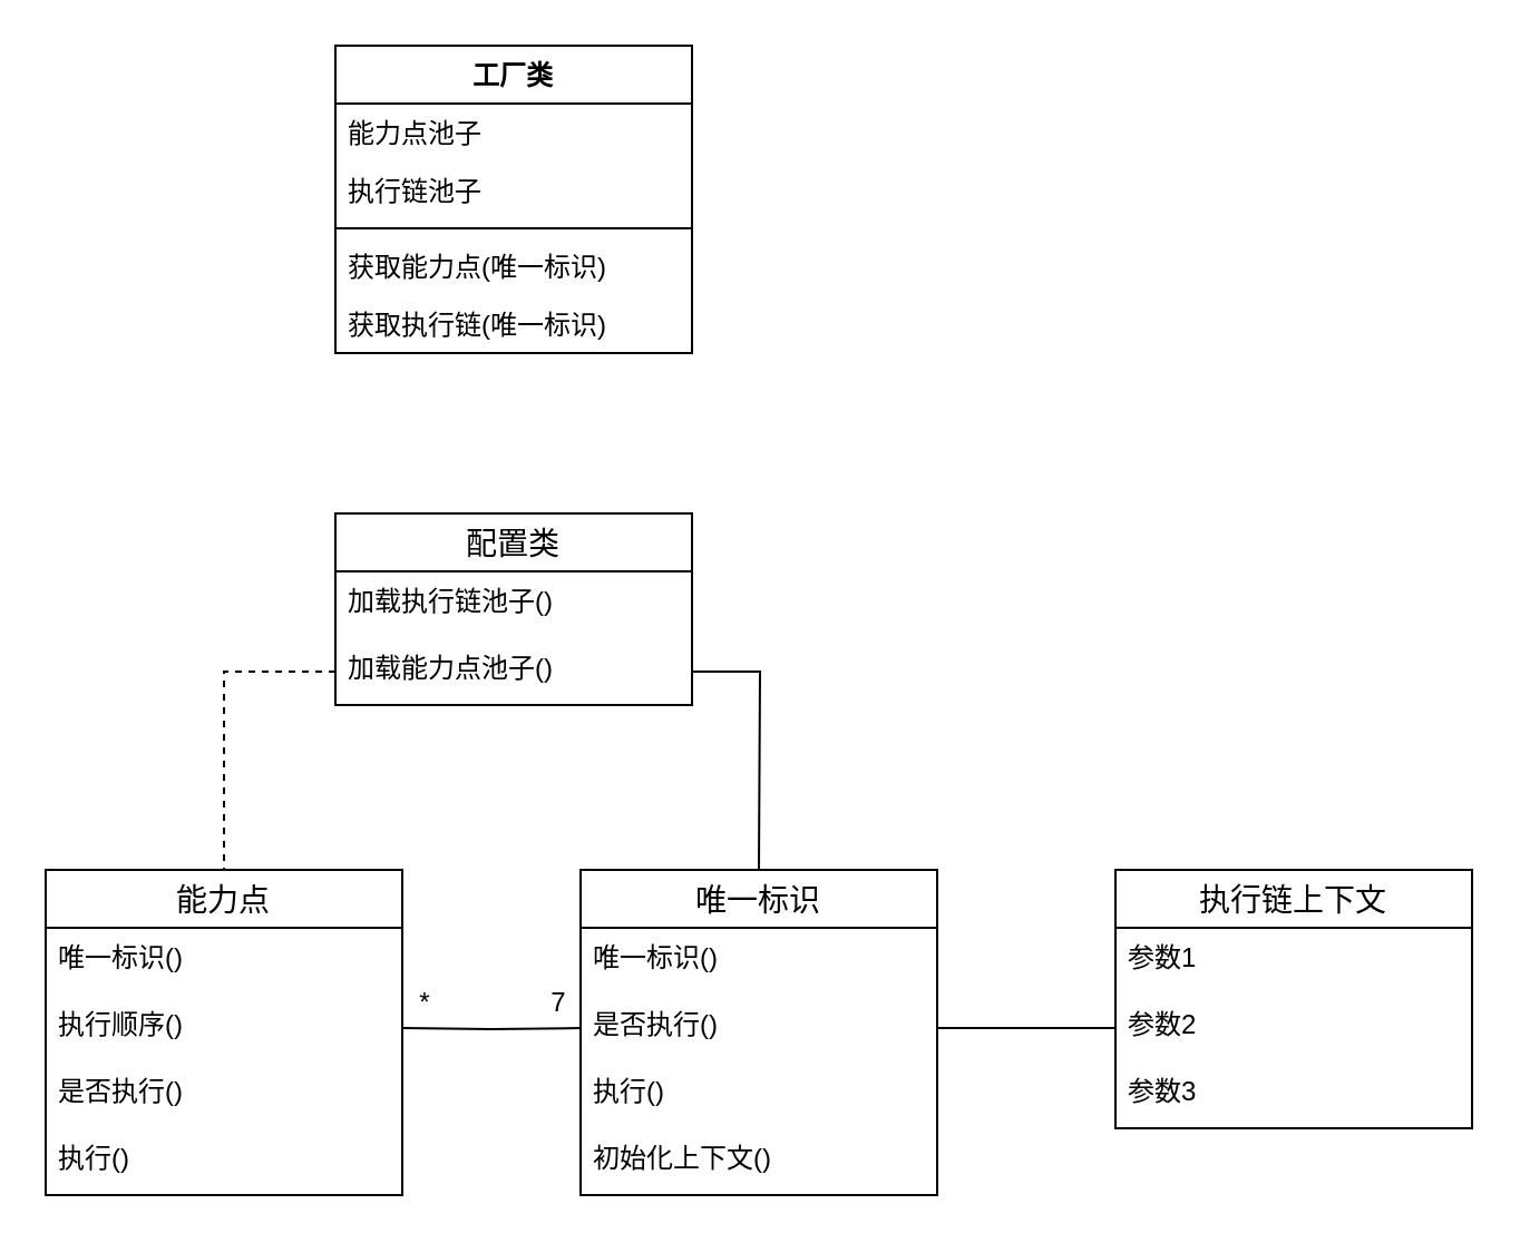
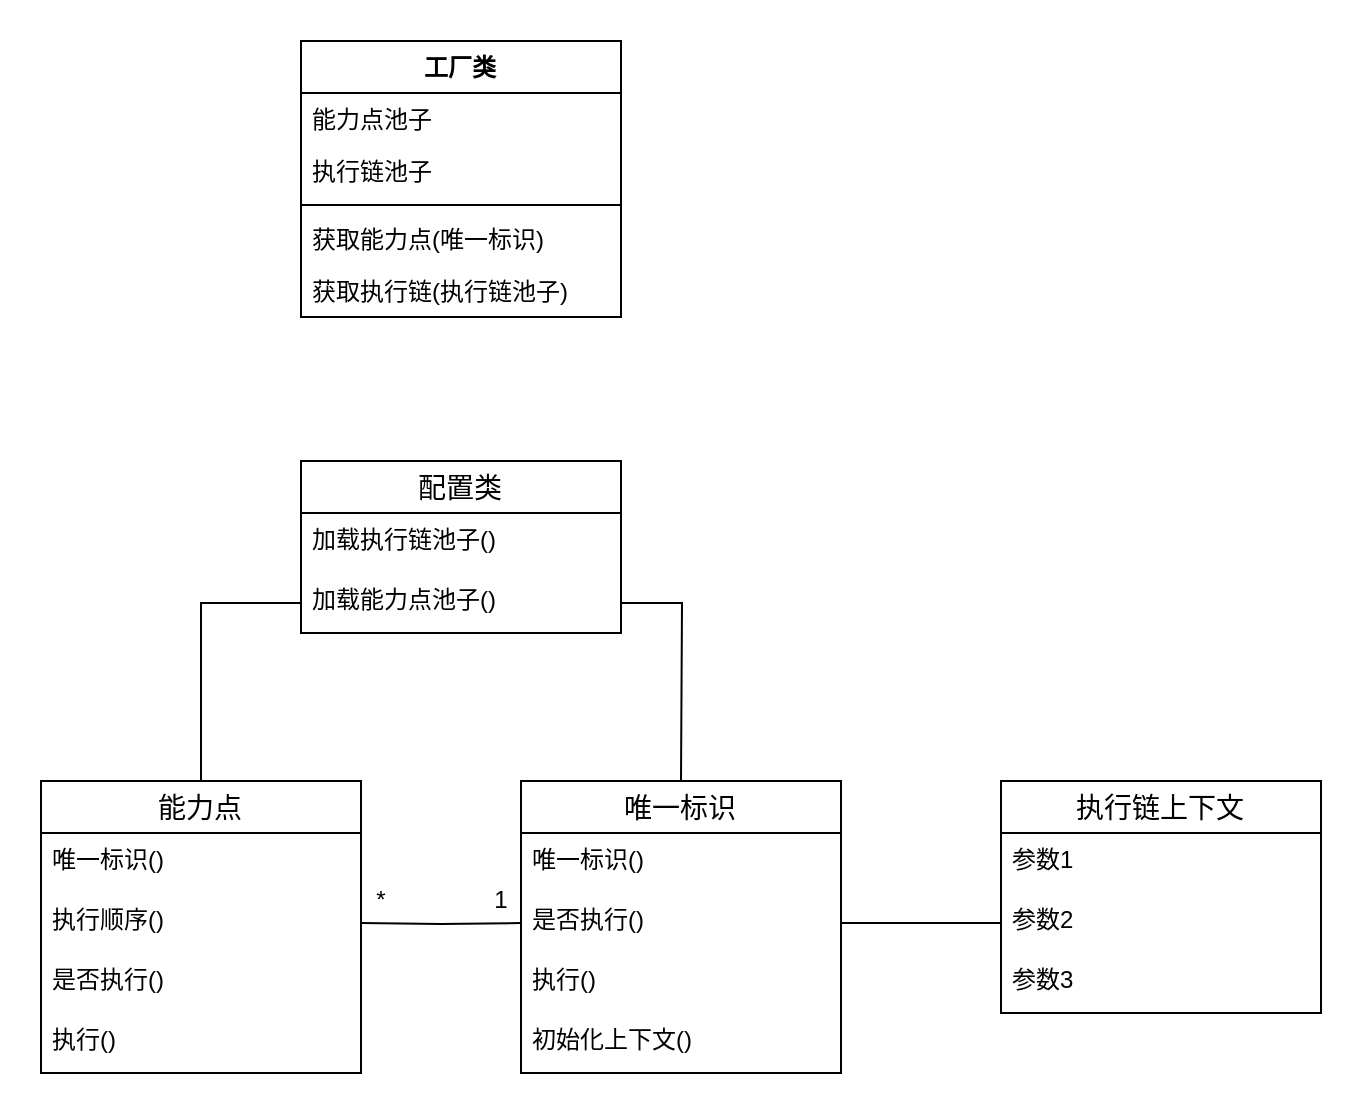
- <mxCell id="20" value="获取执行链(唯一标识)" style="text;strokeColor=none;fillColor=none;align=left;verticalAlign=top;spacingLeft=4;spacingRight=4;overflow=hidden;rotatable=0;points=[[0,0.5],[1,0.5]];portConstraint=eastwest;" parent="15" vertex="1"><mxGeometry y="112" width="160" height="26" as="geometry" /></mxCell>
+ <mxCell id="20" value="获取执行链(执行链池子)" style="text;strokeColor=none;fillColor=none;align=left;verticalAlign=top;spacingLeft=4;spacingRight=4;overflow=hidden;rotatable=0;points=[[0,0.5],[1,0.5]];portConstraint=eastwest;" parent="15" vertex="1"><mxGeometry y="112" width="160" height="26" as="geometry" /></mxCell>
- <mxCell id="13" style="edgeStyle=orthogonalEdgeStyle;rounded=0;orthogonalLoop=1;jettySize=auto;html=1;exitX=0;exitY=0.5;exitDx=0;exitDy=0;endArrow=none;endFill=0;dashed=1;" parent="1" source="12" target="2" edge="1"><mxGeometry relative="1" as="geometry" /></mxCell>
+ <mxCell id="13" style="edgeStyle=orthogonalEdgeStyle;rounded=0;orthogonalLoop=1;jettySize=auto;html=1;exitX=0;exitY=0.5;exitDx=0;exitDy=0;endArrow=none;endFill=0;" parent="1" source="12" target="2" edge="1"><mxGeometry relative="1" as="geometry" /></mxCell>
- <mxCell id="8" value="7" style="text;html=1;align=center;verticalAlign=middle;resizable=0;points=[];autosize=1;" parent="1" vertex="1"><mxGeometry x="240" y="440" width="20" height="20" as="geometry" /></mxCell>
+ <mxCell id="8" value="1" style="text;html=1;align=center;verticalAlign=middle;resizable=0;points=[];autosize=1;" parent="1" vertex="1"><mxGeometry x="240" y="440" width="20" height="20" as="geometry" /></mxCell>
